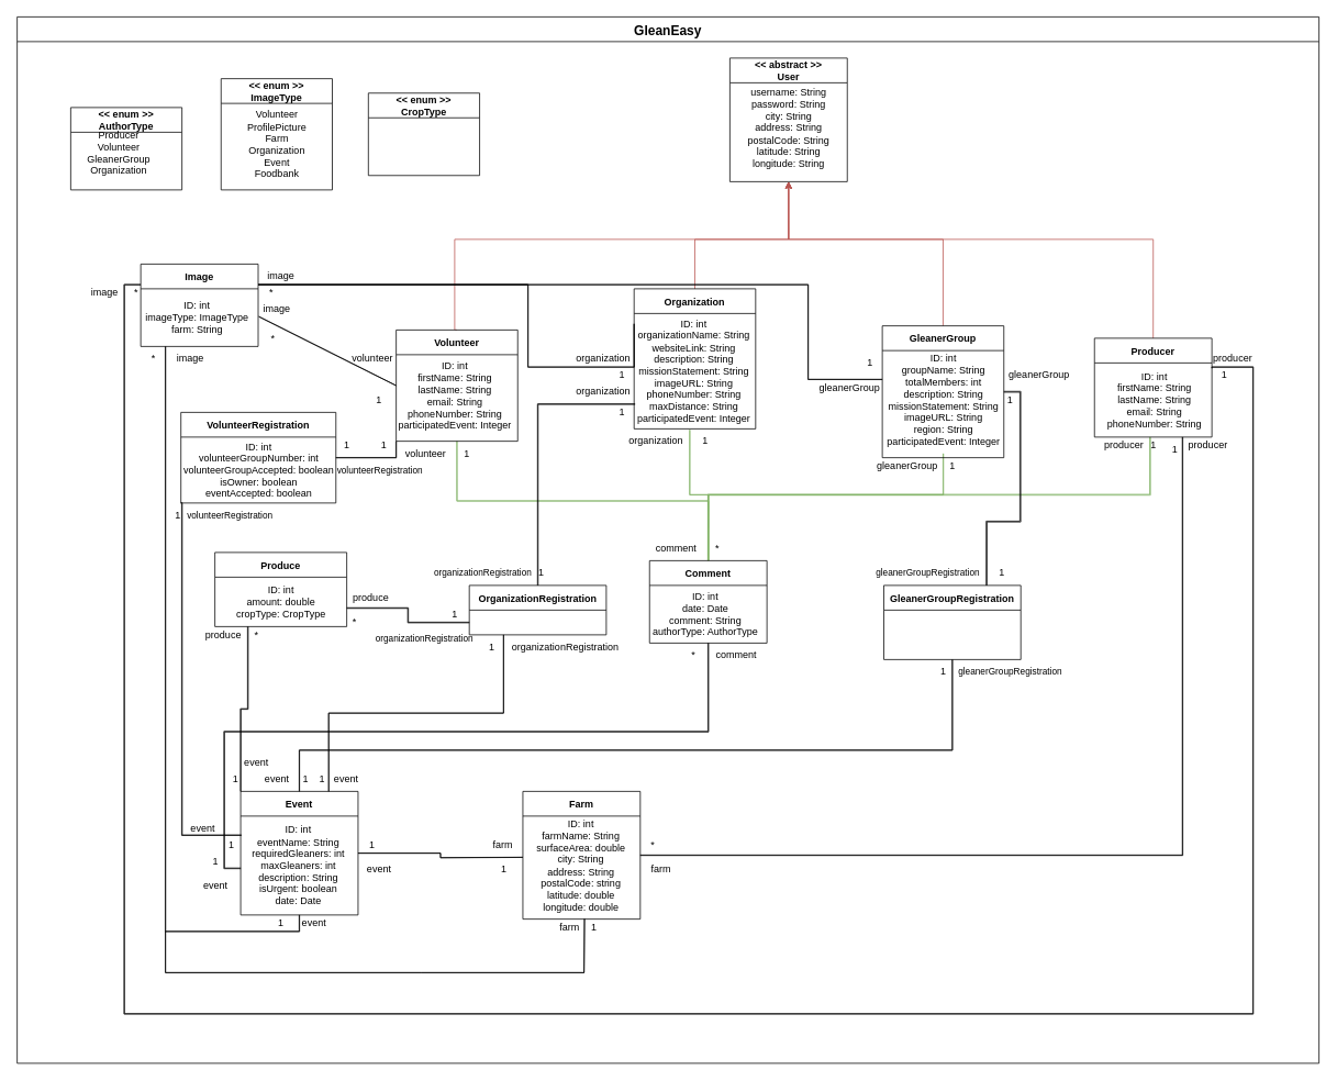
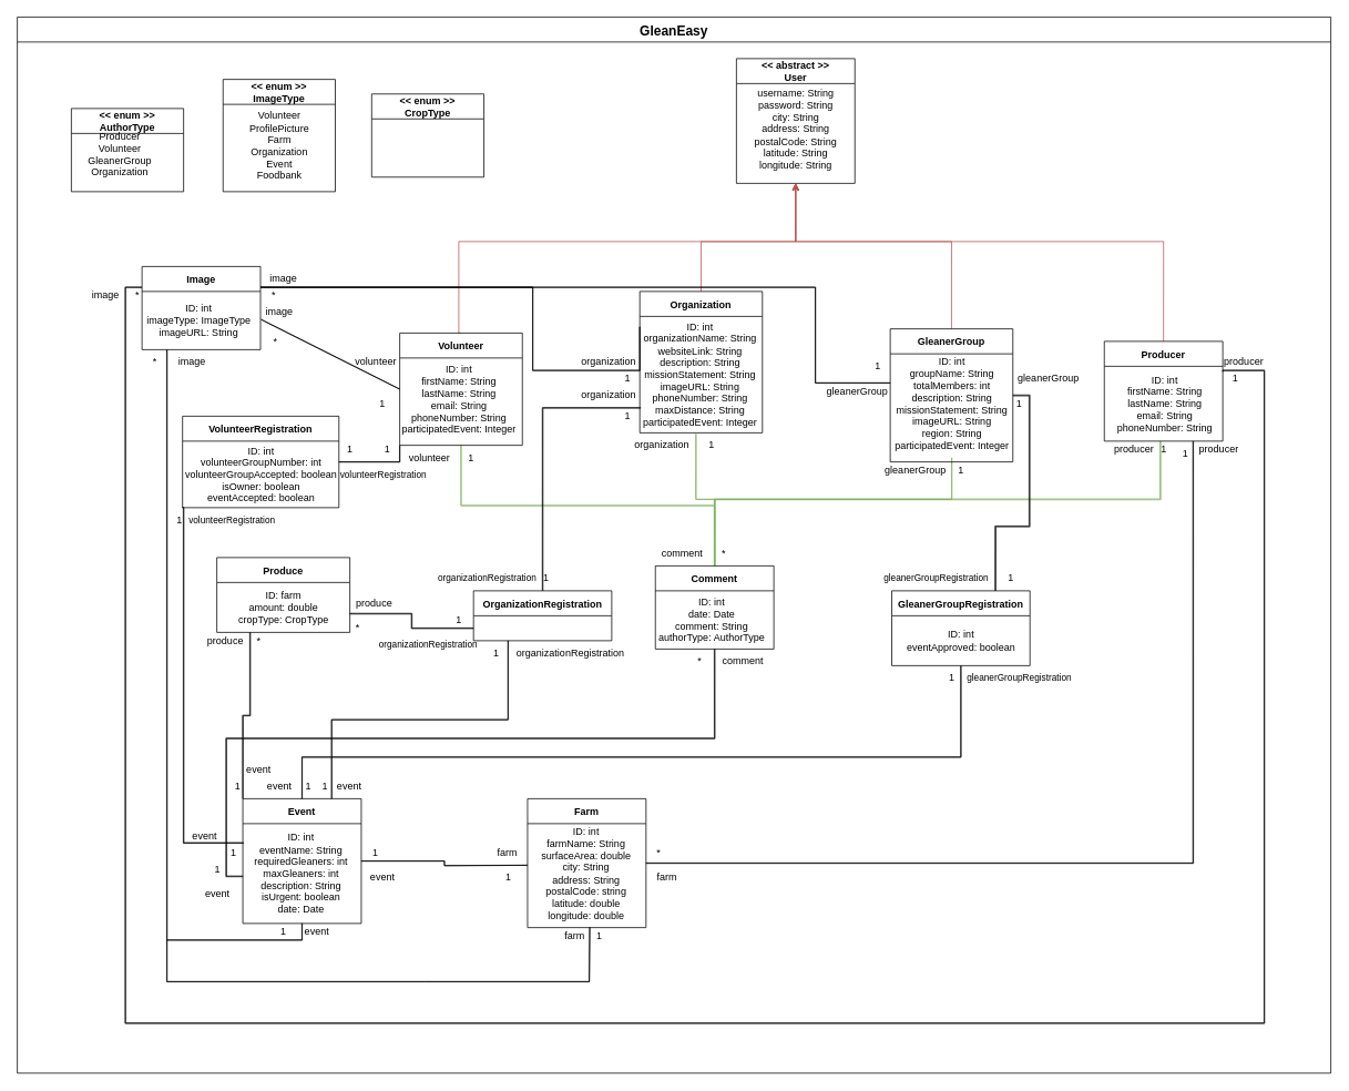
- <mxCell id="69" value="ID: int&lt;br&gt;imageType: ImageType&lt;br&gt;farm: String" style="text;html=1;align=center;verticalAlign=middle;resizable=0;points=[];autosize=1;strokeColor=none;fillColor=none;" vertex="1" parent="68"><mxGeometry x="-7.5" y="35" width="150" height="60" as="geometry" /></mxCell>
+ <mxCell id="69" value="ID: int&lt;br&gt;imageType: ImageType&lt;br&gt;imageURL: String" style="text;html=1;align=center;verticalAlign=middle;resizable=0;points=[];autosize=1;strokeColor=none;fillColor=none;" vertex="1" parent="68"><mxGeometry x="-7.5" y="35" width="150" height="60" as="geometry" /></mxCell>
- <mxCell id="108" value="ID: int&lt;br&gt;amount: double&lt;br&gt;cropType: CropType" style="text;html=1;align=center;verticalAlign=middle;resizable=0;points=[];autosize=1;strokeColor=none;fillColor=none;" vertex="1" parent="107"><mxGeometry x="15.0" y="30" width="130" height="60" as="geometry" /></mxCell>
+ <mxCell id="108" value="ID: farm&lt;br&gt;amount: double&lt;br&gt;cropType: CropType" style="text;html=1;align=center;verticalAlign=middle;resizable=0;points=[];autosize=1;strokeColor=none;fillColor=none;" vertex="1" parent="107"><mxGeometry x="15.0" y="30" width="130" height="60" as="geometry" /></mxCell>
+ <mxCell id="55" value="ID: int&lt;br&gt;eventApproved: boolean" style="text;html=1;align=center;verticalAlign=middle;resizable=0;points=[];autosize=1;strokeColor=none;fillColor=none;" vertex="1" parent="54"><mxGeometry x="8.13" y="40" width="150" height="40" as="geometry" /></mxCell>
